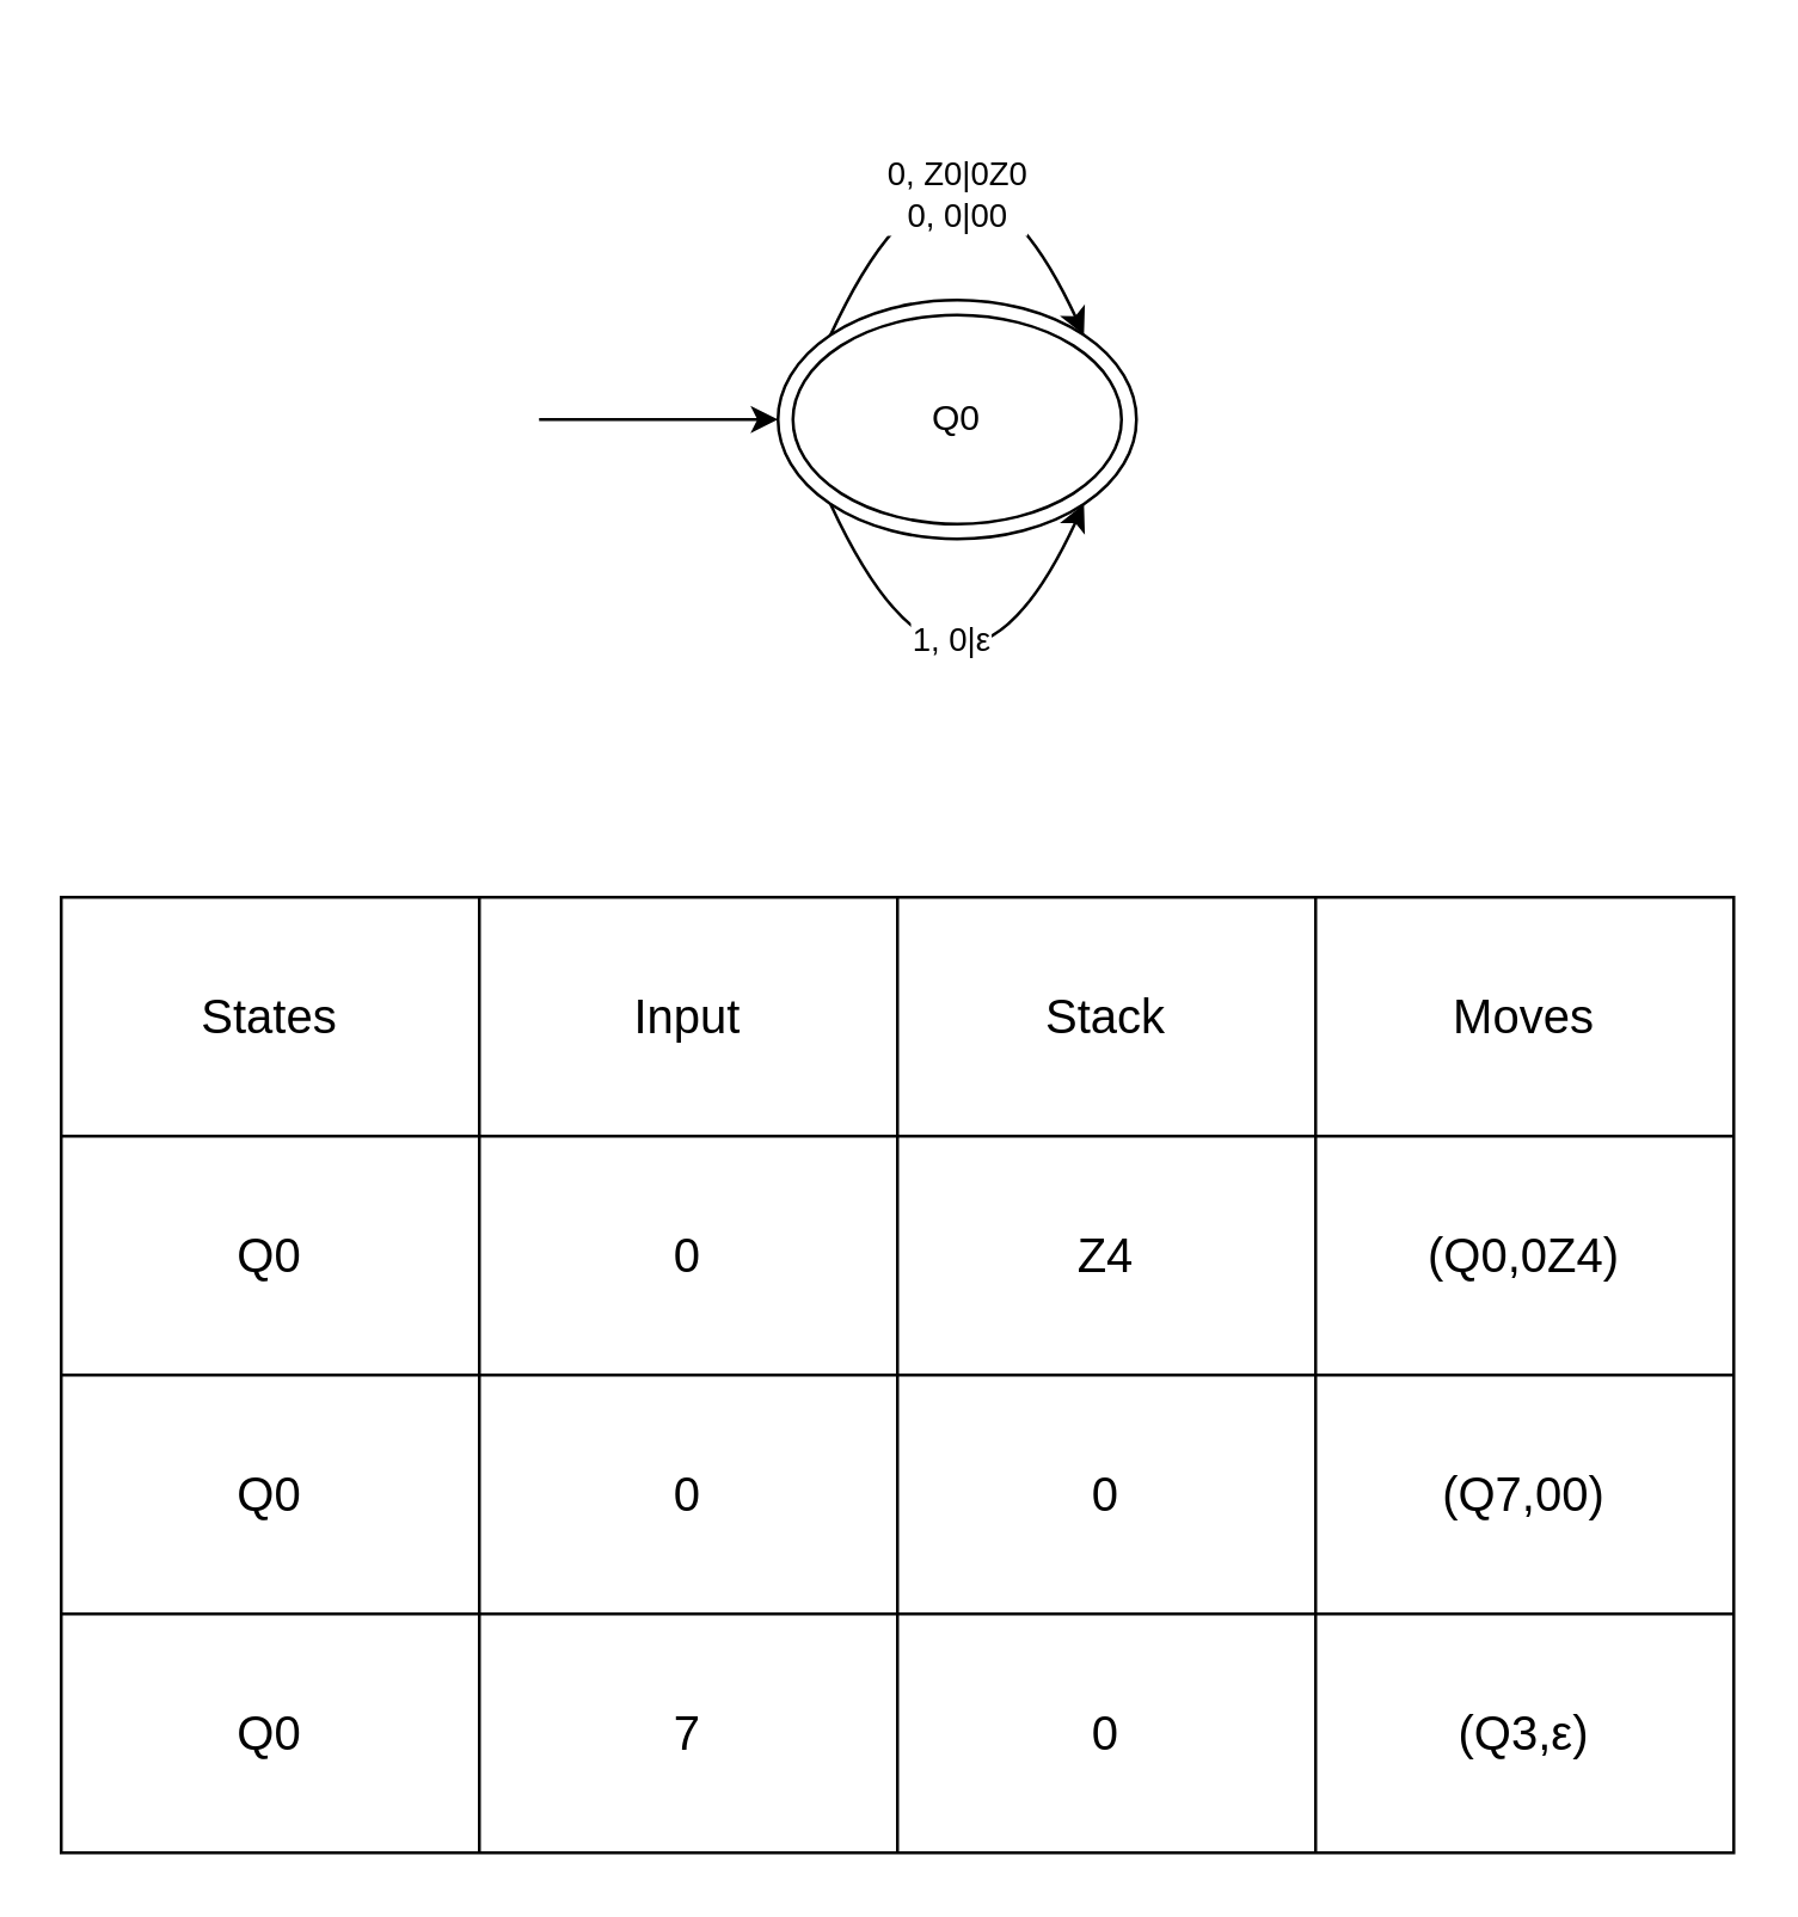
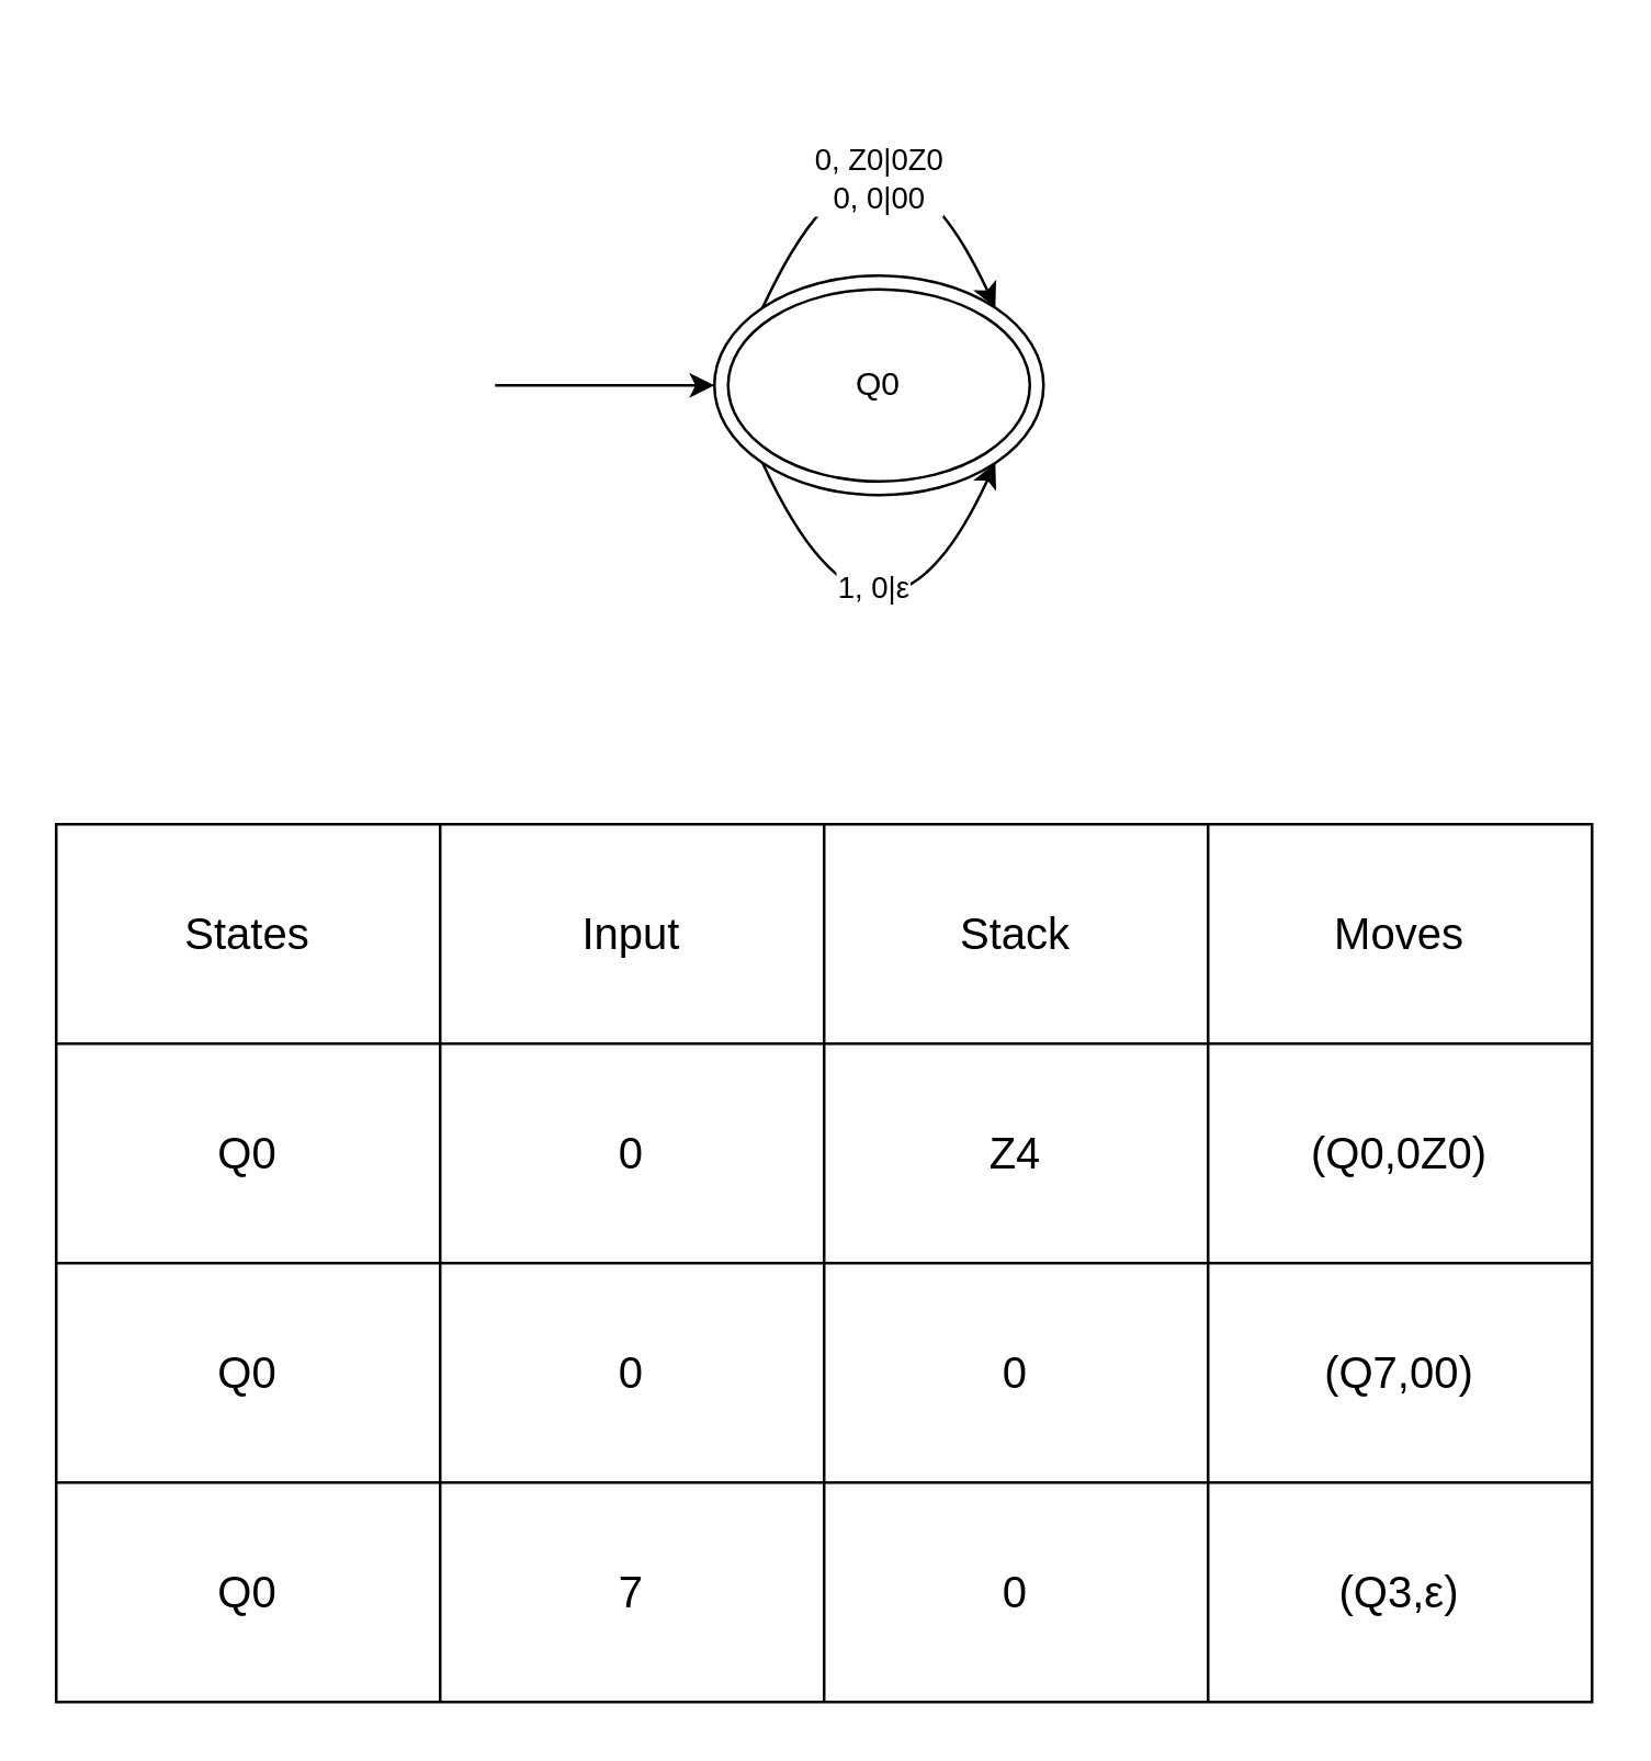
- <mxCell id="19" value="(Q0,0Z4)" style="shape=partialRectangle;html=1;whiteSpace=wrap;connectable=0;strokeColor=inherit;overflow=hidden;fillColor=none;top=0;left=0;bottom=0;right=0;pointerEvents=1;fontSize=16;" vertex="1" parent="15"><mxGeometry x="420" width="140" height="80" as="geometry"><mxRectangle width="140" height="80" as="alternateBounds" /></mxGeometry></mxCell>
+ <mxCell id="19" value="(Q0,0Z0)" style="shape=partialRectangle;html=1;whiteSpace=wrap;connectable=0;strokeColor=inherit;overflow=hidden;fillColor=none;top=0;left=0;bottom=0;right=0;pointerEvents=1;fontSize=16;" vertex="1" parent="15"><mxGeometry x="420" width="140" height="80" as="geometry"><mxRectangle width="140" height="80" as="alternateBounds" /></mxGeometry></mxCell>
